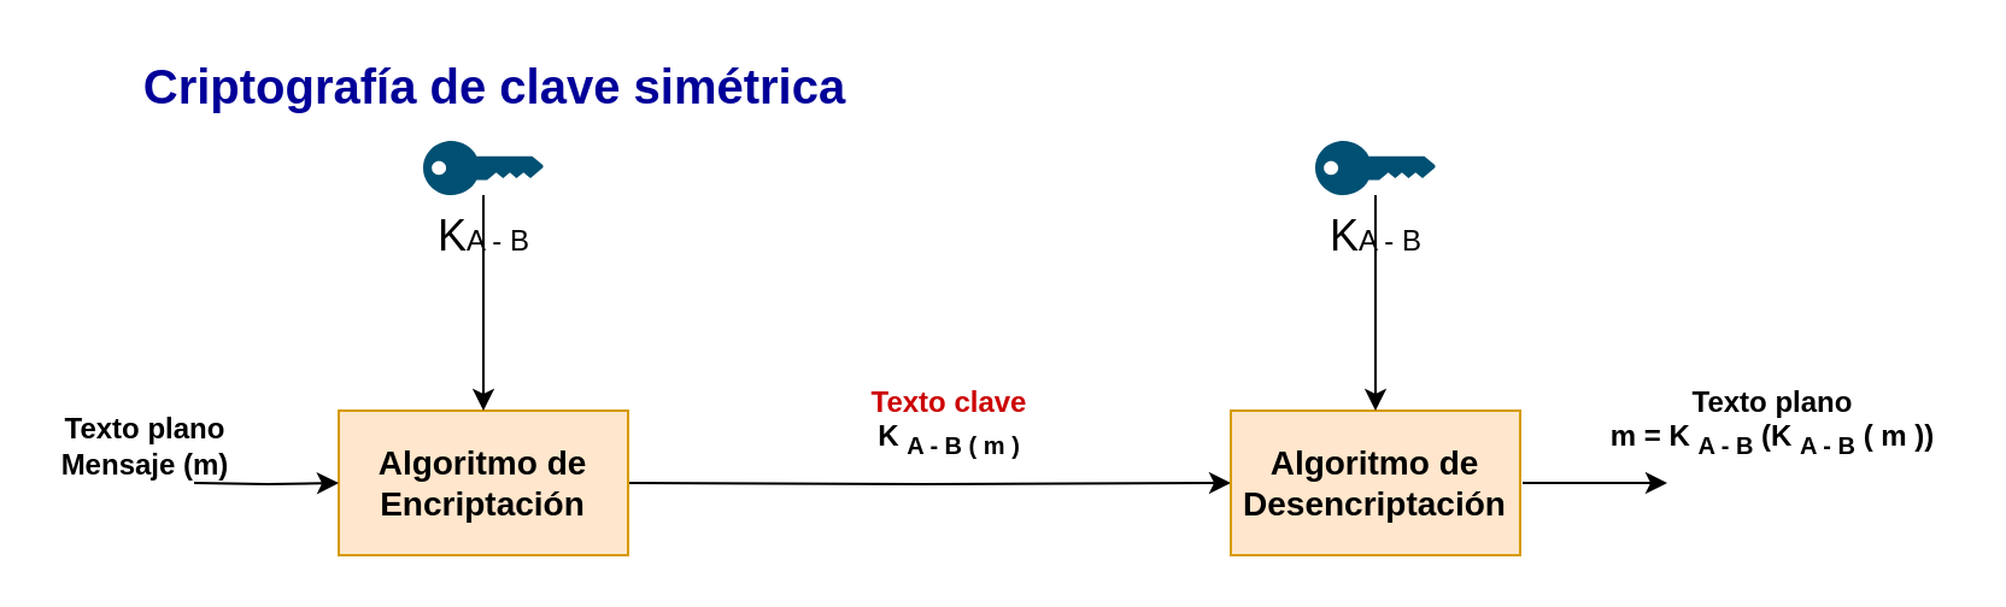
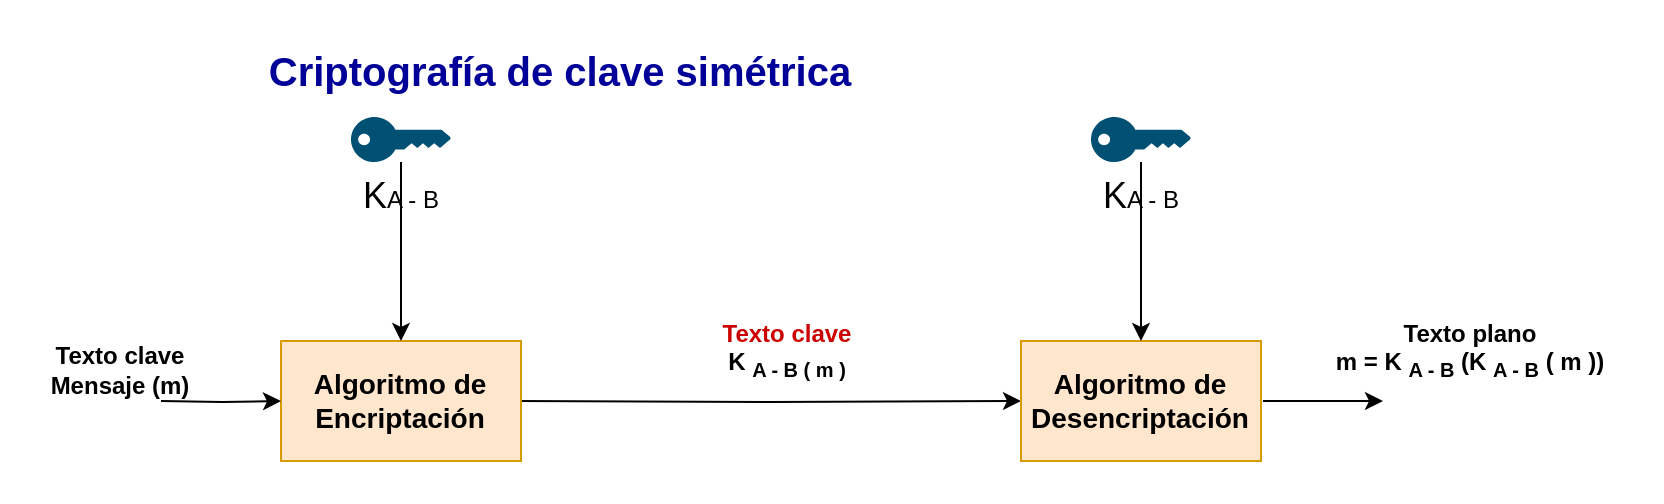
- <mxCell id="14" value="&lt;font style=&quot;font-size: 20px;&quot;&gt;&lt;b&gt;Criptografía de clave simétrica&lt;/b&gt;&lt;/font&gt;" style="text;strokeColor=none;align=center;fillColor=none;html=1;verticalAlign=middle;whiteSpace=wrap;rounded=0;fontColor=#000099;" vertex="1" parent="1"><mxGeometry x="25" y="20" width="360" height="30" as="geometry" /></mxCell>
+ <mxCell id="14" value="&lt;font style=&quot;font-size: 20px;&quot;&gt;&lt;b&gt;Criptografía de clave simétrica&lt;/b&gt;&lt;/font&gt;" style="text;strokeColor=none;align=center;fillColor=none;html=1;verticalAlign=middle;whiteSpace=wrap;rounded=0;fontColor=#000099;" vertex="1" parent="1"><mxGeometry x="100" y="20" width="360" height="30" as="geometry" /></mxCell>
- <mxCell id="6" value="&lt;div&gt;&lt;b&gt;Texto plano&lt;/b&gt;&lt;/div&gt;&lt;div&gt;&lt;b&gt;Mensaje (m)&lt;br&gt;&lt;/b&gt;&lt;/div&gt;" style="text;strokeColor=none;align=center;fillColor=none;html=1;verticalAlign=middle;whiteSpace=wrap;rounded=0;" vertex="1" parent="1"><mxGeometry x="20" y="170" width="80" height="30" as="geometry" /></mxCell>
+ <mxCell id="6" value="&lt;div&gt;&lt;b&gt;Texto clave&lt;/b&gt;&lt;/div&gt;&lt;div&gt;&lt;b&gt;Mensaje (m)&lt;br&gt;&lt;/b&gt;&lt;/div&gt;" style="text;strokeColor=none;align=center;fillColor=none;html=1;verticalAlign=middle;whiteSpace=wrap;rounded=0;" vertex="1" parent="1"><mxGeometry x="20" y="170" width="80" height="30" as="geometry" /></mxCell>
